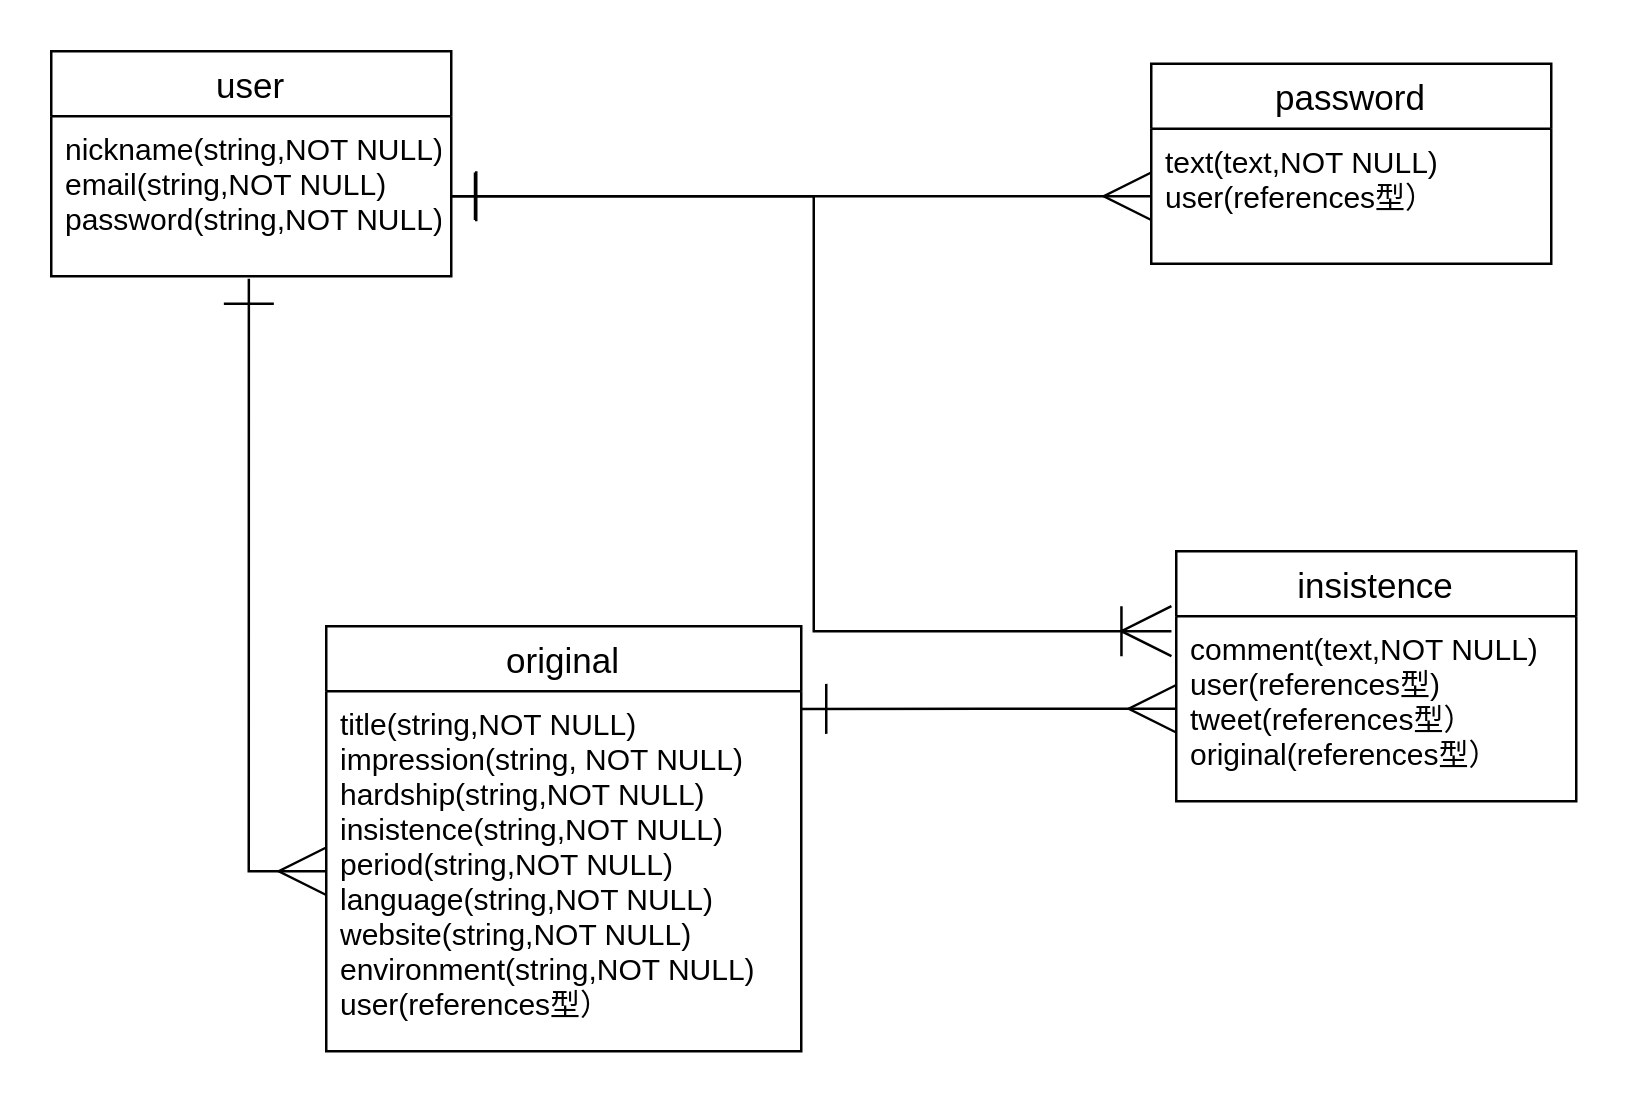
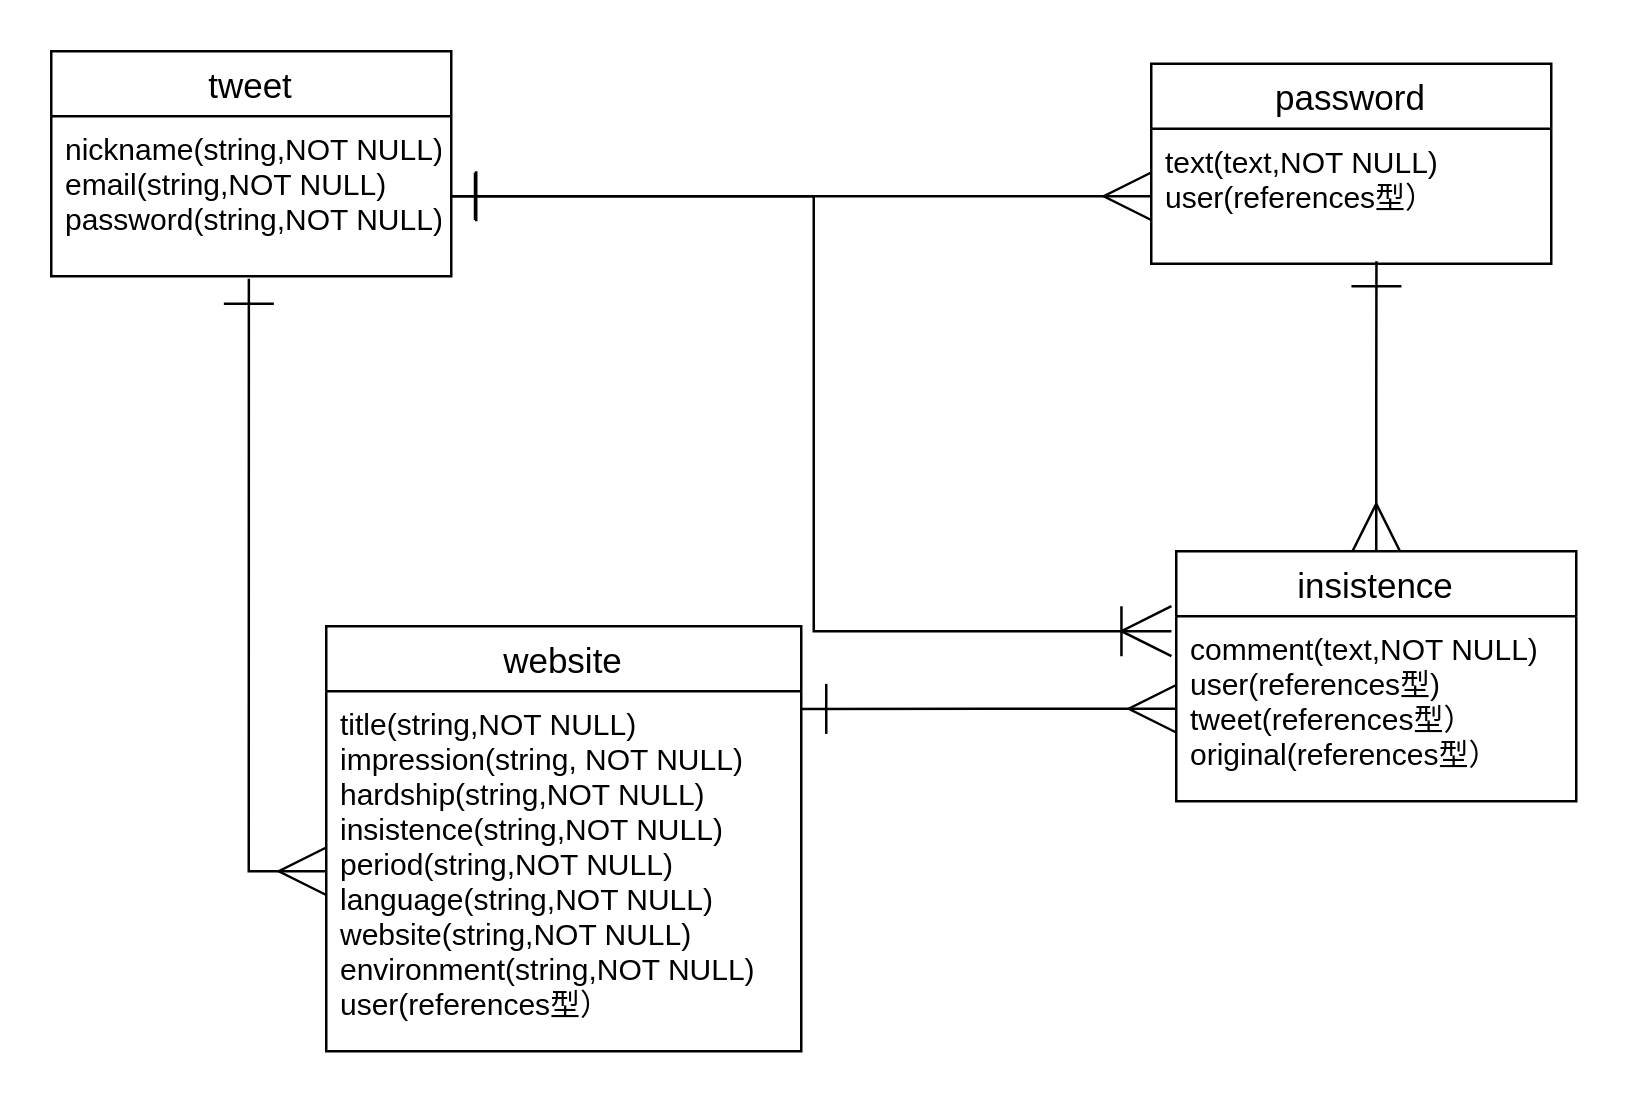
- <mxCell id="2" value="user" style="swimlane;fontStyle=0;childLayout=stackLayout;horizontal=1;startSize=26;horizontalStack=0;resizeParent=1;resizeParentMax=0;resizeLast=0;collapsible=1;marginBottom=0;align=center;fontSize=14;" vertex="1" parent="1"><mxGeometry x="20" y="20" width="160" height="90" as="geometry" /></mxCell>
+ <mxCell id="2" value="tweet" style="swimlane;fontStyle=0;childLayout=stackLayout;horizontal=1;startSize=26;horizontalStack=0;resizeParent=1;resizeParentMax=0;resizeLast=0;collapsible=1;marginBottom=0;align=center;fontSize=14;" vertex="1" parent="1"><mxGeometry x="20" y="20" width="160" height="90" as="geometry" /></mxCell>
+ <mxCell id="6" style="edgeStyle=orthogonalEdgeStyle;rounded=0;orthogonalLoop=1;jettySize=auto;html=1;exitX=0.5;exitY=0;exitDx=0;exitDy=0;entryX=0.563;entryY=0.981;entryDx=0;entryDy=0;entryPerimeter=0;startArrow=ERmany;startFill=0;startSize=17;endArrow=ERone;endFill=0;endSize=18;" edge="1" parent="1" source="7" target="5"><mxGeometry relative="1" as="geometry" /></mxCell>
- <mxCell id="9" value="original" style="swimlane;fontStyle=0;childLayout=stackLayout;horizontal=1;startSize=26;horizontalStack=0;resizeParent=1;resizeParentMax=0;resizeLast=0;collapsible=1;marginBottom=0;align=center;fontSize=14;" vertex="1" parent="1"><mxGeometry x="130" y="250" width="190" height="170" as="geometry" /></mxCell>
+ <mxCell id="9" value="website" style="swimlane;fontStyle=0;childLayout=stackLayout;horizontal=1;startSize=26;horizontalStack=0;resizeParent=1;resizeParentMax=0;resizeLast=0;collapsible=1;marginBottom=0;align=center;fontSize=14;" vertex="1" parent="1"><mxGeometry x="130" y="250" width="190" height="170" as="geometry" /></mxCell>
